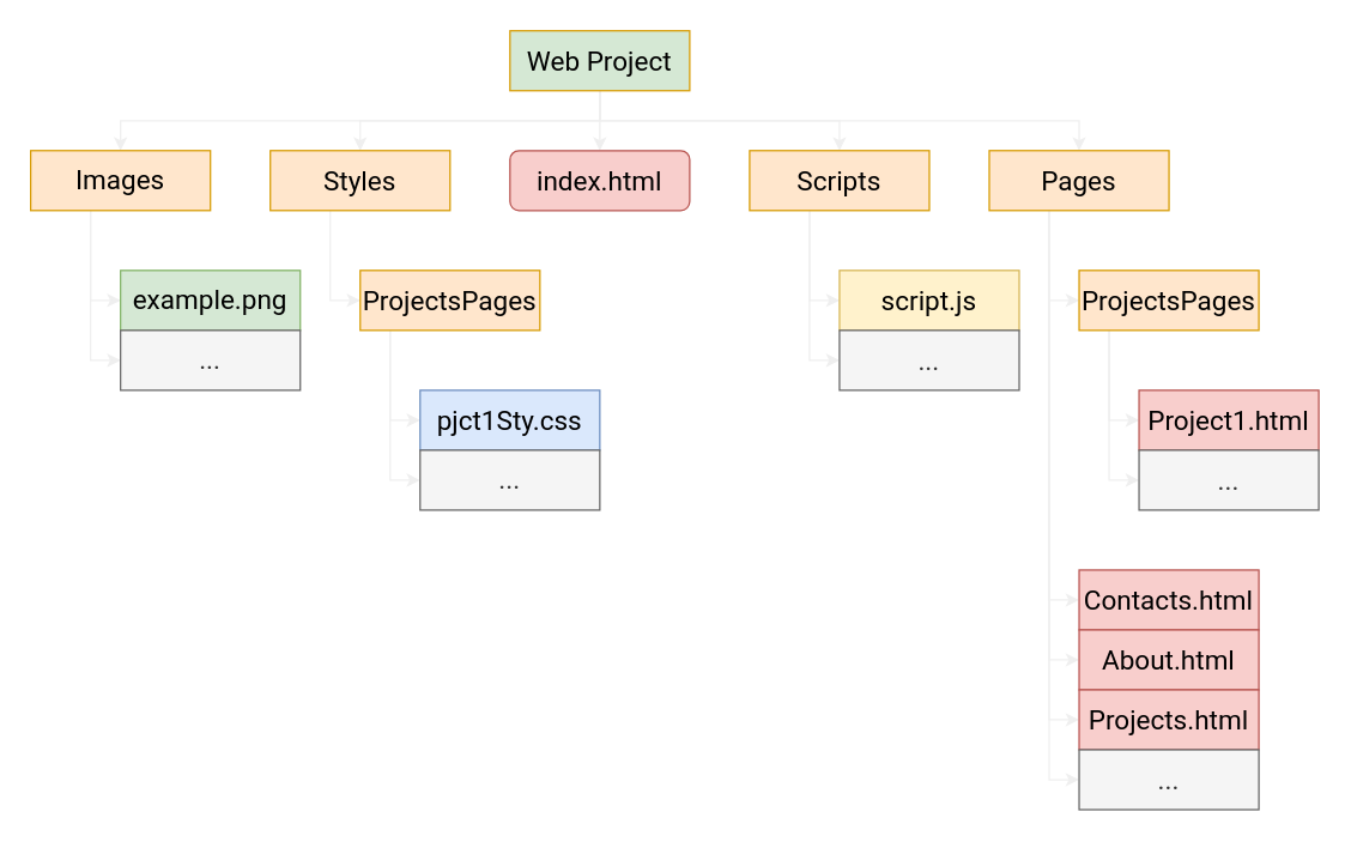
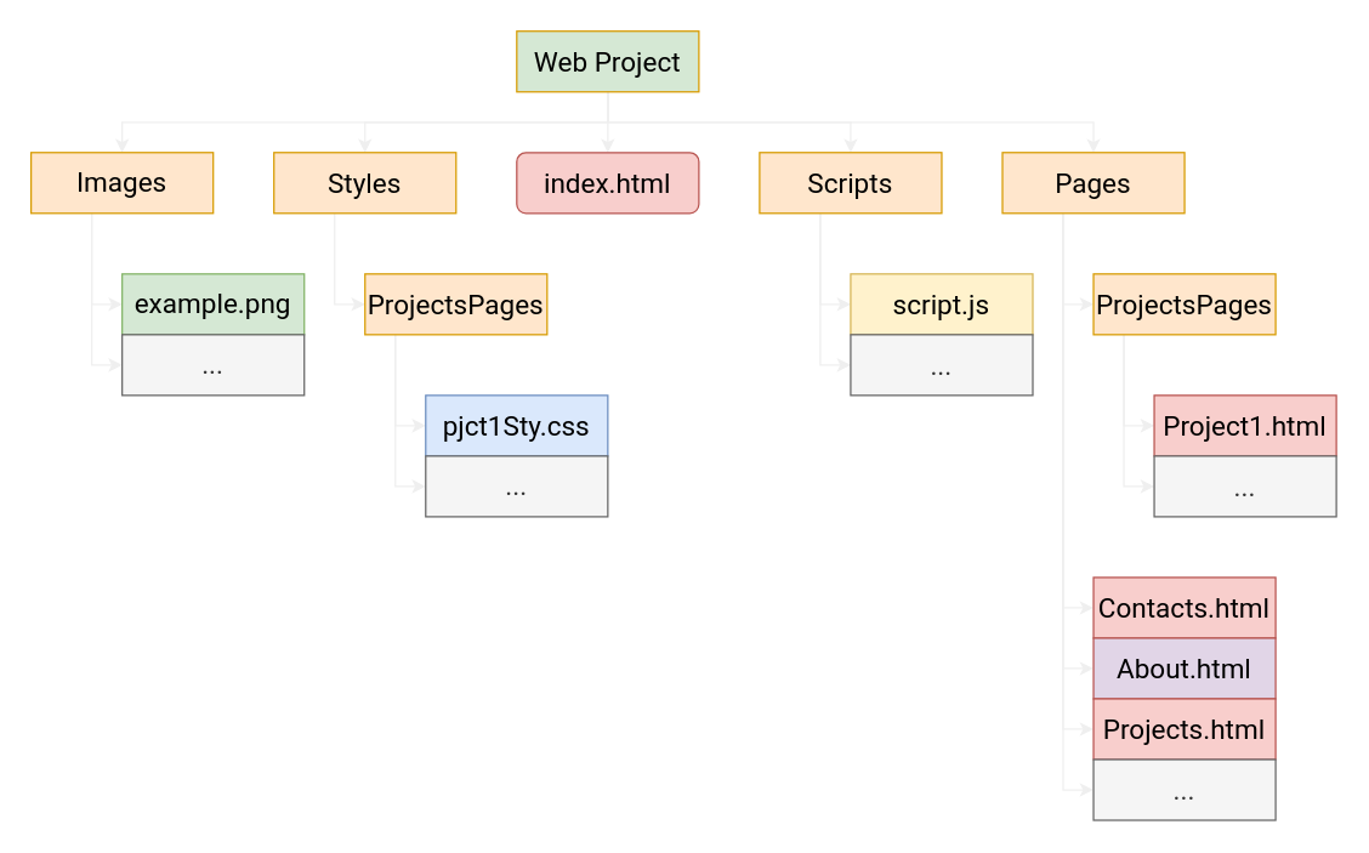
- <mxCell id="20" value="&lt;font style=&quot;font-size: 18px;&quot;&gt;About.html&lt;/font&gt;" style="rounded=0;whiteSpace=wrap;html=1;fillColor=#f8cecc;strokeColor=#b85450;fontFamily=Roboto;fontSource=https%3A%2F%2Ffonts.googleapis.com%2Fcss%3Ffamily%3DRoboto;" vertex="1" parent="1"><mxGeometry x="720" y="420" width="120" height="40" as="geometry" /></mxCell>
+ <mxCell id="20" value="&lt;font style=&quot;font-size: 18px;&quot;&gt;About.html&lt;/font&gt;" style="rounded=0;whiteSpace=wrap;html=1;fillColor=#e1d5e7;strokeColor=#b85450;fontFamily=Roboto;fontSource=https%3A%2F%2Ffonts.googleapis.com%2Fcss%3Ffamily%3DRoboto;" vertex="1" parent="1"><mxGeometry x="720" y="420" width="120" height="40" as="geometry" /></mxCell>
